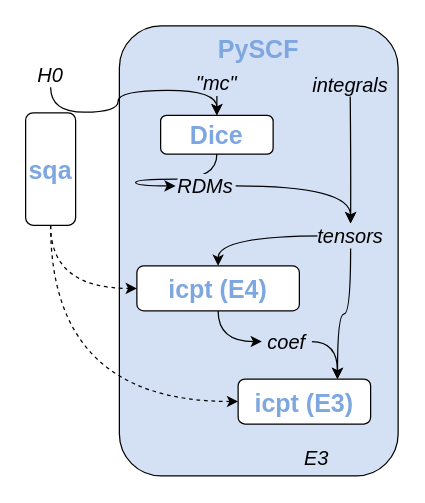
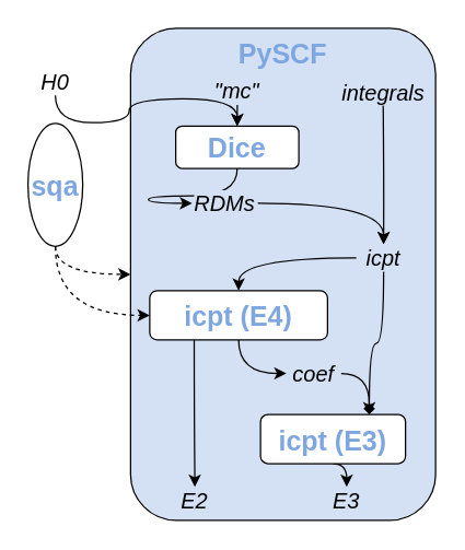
- <mxCell id="10" value="&lt;b&gt;&lt;font style=&quot;font-size: 20px&quot; color=&quot;#7ea6e0&quot;&gt;sqa&lt;/font&gt;&lt;/b&gt;" style="rounded=1;whiteSpace=wrap;html=1;" parent="1" vertex="1"><mxGeometry x="20" y="89.5" width="40" height="90" as="geometry" /></mxCell>
+ <mxCell id="10" value="&lt;b&gt;&lt;font style=&quot;font-size: 20px&quot; color=&quot;#7ea6e0&quot;&gt;sqa&lt;/font&gt;&lt;/b&gt;" style="ellipse;whiteSpace=wrap;html=1;" parent="1" vertex="1"><mxGeometry x="20" y="89.5" width="40" height="90" as="geometry" /></mxCell>
- <mxCell id="15" value="tensors&lt;br style=&quot;font-size: 16px;&quot;&gt;" style="text;html=1;strokeColor=none;fillColor=none;align=center;verticalAlign=middle;whiteSpace=wrap;rounded=0;fontSize=16;fontStyle=2;labelBackgroundColor=#D4E1F5;" parent="1" vertex="1"><mxGeometry x="260" y="178" width="40" height="20" as="geometry" /></mxCell>
+ <mxCell id="15" value="icpt&lt;br style=&quot;font-size: 16px;&quot;&gt;" style="text;html=1;strokeColor=none;fillColor=none;align=center;verticalAlign=middle;whiteSpace=wrap;rounded=0;fontSize=16;fontStyle=2;labelBackgroundColor=#D4E1F5;" parent="1" vertex="1"><mxGeometry x="260" y="178" width="40" height="20" as="geometry" /></mxCell>
- <mxCell id="9" style="edgeStyle=orthogonalEdgeStyle;curved=1;orthogonalLoop=1;jettySize=auto;html=1;exitX=0.5;exitY=1;exitDx=0;exitDy=0;entryX=0;entryY=0.5;entryDx=0;entryDy=0;fontSize=16;fontColor=#7EA6E0;dashed=1;" parent="1" source="10" target="25" edge="1"><mxGeometry relative="1" as="geometry" /></mxCell>
+ <mxCell id="9" style="edgeStyle=orthogonalEdgeStyle;curved=1;orthogonalLoop=1;jettySize=auto;html=1;exitX=0.5;exitY=1;exitDx=0;exitDy=0;fontSize=16;fontColor=#7EA6E0;dashed=1;" parent="1" source="10" target="2" edge="1"><mxGeometry relative="1" as="geometry" /></mxCell>
- <mxCell id="17" style="edgeStyle=orthogonalEdgeStyle;orthogonalLoop=1;jettySize=auto;html=1;exitX=1;exitY=0.5;exitDx=0;exitDy=0;entryX=0.75;entryY=0;entryDx=0;entryDy=0;fontSize=16;fontColor=#7EA6E0;curved=1;" parent="1" source="18" target="25" edge="1"><mxGeometry relative="1" as="geometry" /></mxCell>
+ <mxCell id="17" style="edgeStyle=orthogonalEdgeStyle;orthogonalLoop=1;jettySize=auto;html=1;exitX=1;exitY=0.5;exitDx=0;exitDy=0;entryX=0.75;entryY=0;entryDx=0;entryDy=0;fontSize=16;fontColor=#7EA6E0;curved=1;endArrow=diamond;" parent="1" source="18" target="25" edge="1"><mxGeometry relative="1" as="geometry" /></mxCell>
+ <mxCell id="5" style="edgeStyle=orthogonalEdgeStyle;orthogonalLoop=1;jettySize=auto;html=1;exitX=0.25;exitY=1;exitDx=0;exitDy=0;entryX=0.5;entryY=0;entryDx=0;entryDy=0;fontSize=16;fontColor=#7EA6E0;curved=1;" parent="1" source="7" target="16" edge="1"><mxGeometry relative="1" as="geometry" /></mxCell>
+ <mxCell id="24" style="edgeStyle=orthogonalEdgeStyle;orthogonalLoop=1;jettySize=auto;html=1;exitX=0.5;exitY=1;exitDx=0;exitDy=0;entryX=0.5;entryY=0;entryDx=0;entryDy=0;fontSize=16;fontColor=#7EA6E0;curved=1;" parent="1" source="25" target="21" edge="1"><mxGeometry relative="1" as="geometry" /></mxCell>
+ <mxCell id="16" value="E2" style="text;html=1;strokeColor=none;fillColor=none;align=center;verticalAlign=middle;whiteSpace=wrap;rounded=0;fontSize=16;fontStyle=2;labelBackgroundColor=#D4E1F5;" parent="1" vertex="1"><mxGeometry x="122" y="355.5" width="40" height="20" as="geometry" /></mxCell>
